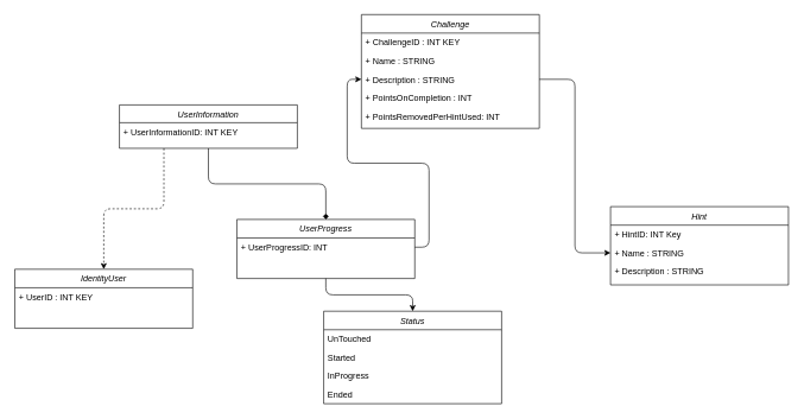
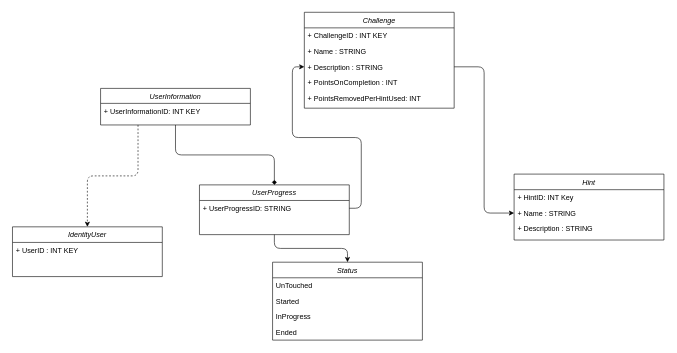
- <mxCell id="23" value="+ UserProgressID: INT" style="text;align=left;verticalAlign=top;spacingLeft=4;spacingRight=4;overflow=hidden;rotatable=0;points=[[0,0.5],[1,0.5]];portConstraint=eastwest;" vertex="1" parent="22"><mxGeometry y="26" width="250" height="26" as="geometry" /></mxCell>
+ <mxCell id="23" value="+ UserProgressID: STRING" style="text;align=left;verticalAlign=top;spacingLeft=4;spacingRight=4;overflow=hidden;rotatable=0;points=[[0,0.5],[1,0.5]];portConstraint=eastwest;" vertex="1" parent="22"><mxGeometry y="26" width="250" height="26" as="geometry" /></mxCell>
